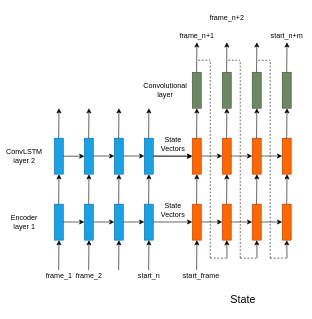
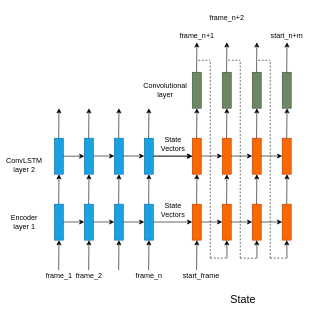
- <mxCell id="75" value="ConvLSTM layer 2" style="text;html=1;strokeColor=none;fillColor=none;align=center;verticalAlign=middle;whiteSpace=wrap;rounded=0;opacity=0;" vertex="1" parent="1"><mxGeometry x="20" y="250" width="40" height="20" as="geometry" /></mxCell>
+ <mxCell id="75" value="ConvLSTM layer 2" style="text;html=1;strokeColor=none;fillColor=none;align=center;verticalAlign=middle;whiteSpace=wrap;rounded=0;opacity=0;" vertex="1" parent="1"><mxGeometry x="20" y="265" width="40" height="20" as="geometry" /></mxCell>
- <mxCell id="79" value="start_n" style="text;html=1;strokeColor=none;fillColor=none;align=center;verticalAlign=middle;whiteSpace=wrap;rounded=0;opacity=0;" vertex="1" parent="1"><mxGeometry x="227.5" y="450" width="40" height="20" as="geometry" /></mxCell>
+ <mxCell id="79" value="frame_n" style="text;html=1;strokeColor=none;fillColor=none;align=center;verticalAlign=middle;whiteSpace=wrap;rounded=0;opacity=0;" vertex="1" parent="1"><mxGeometry x="227.5" y="450" width="40" height="20" as="geometry" /></mxCell>
